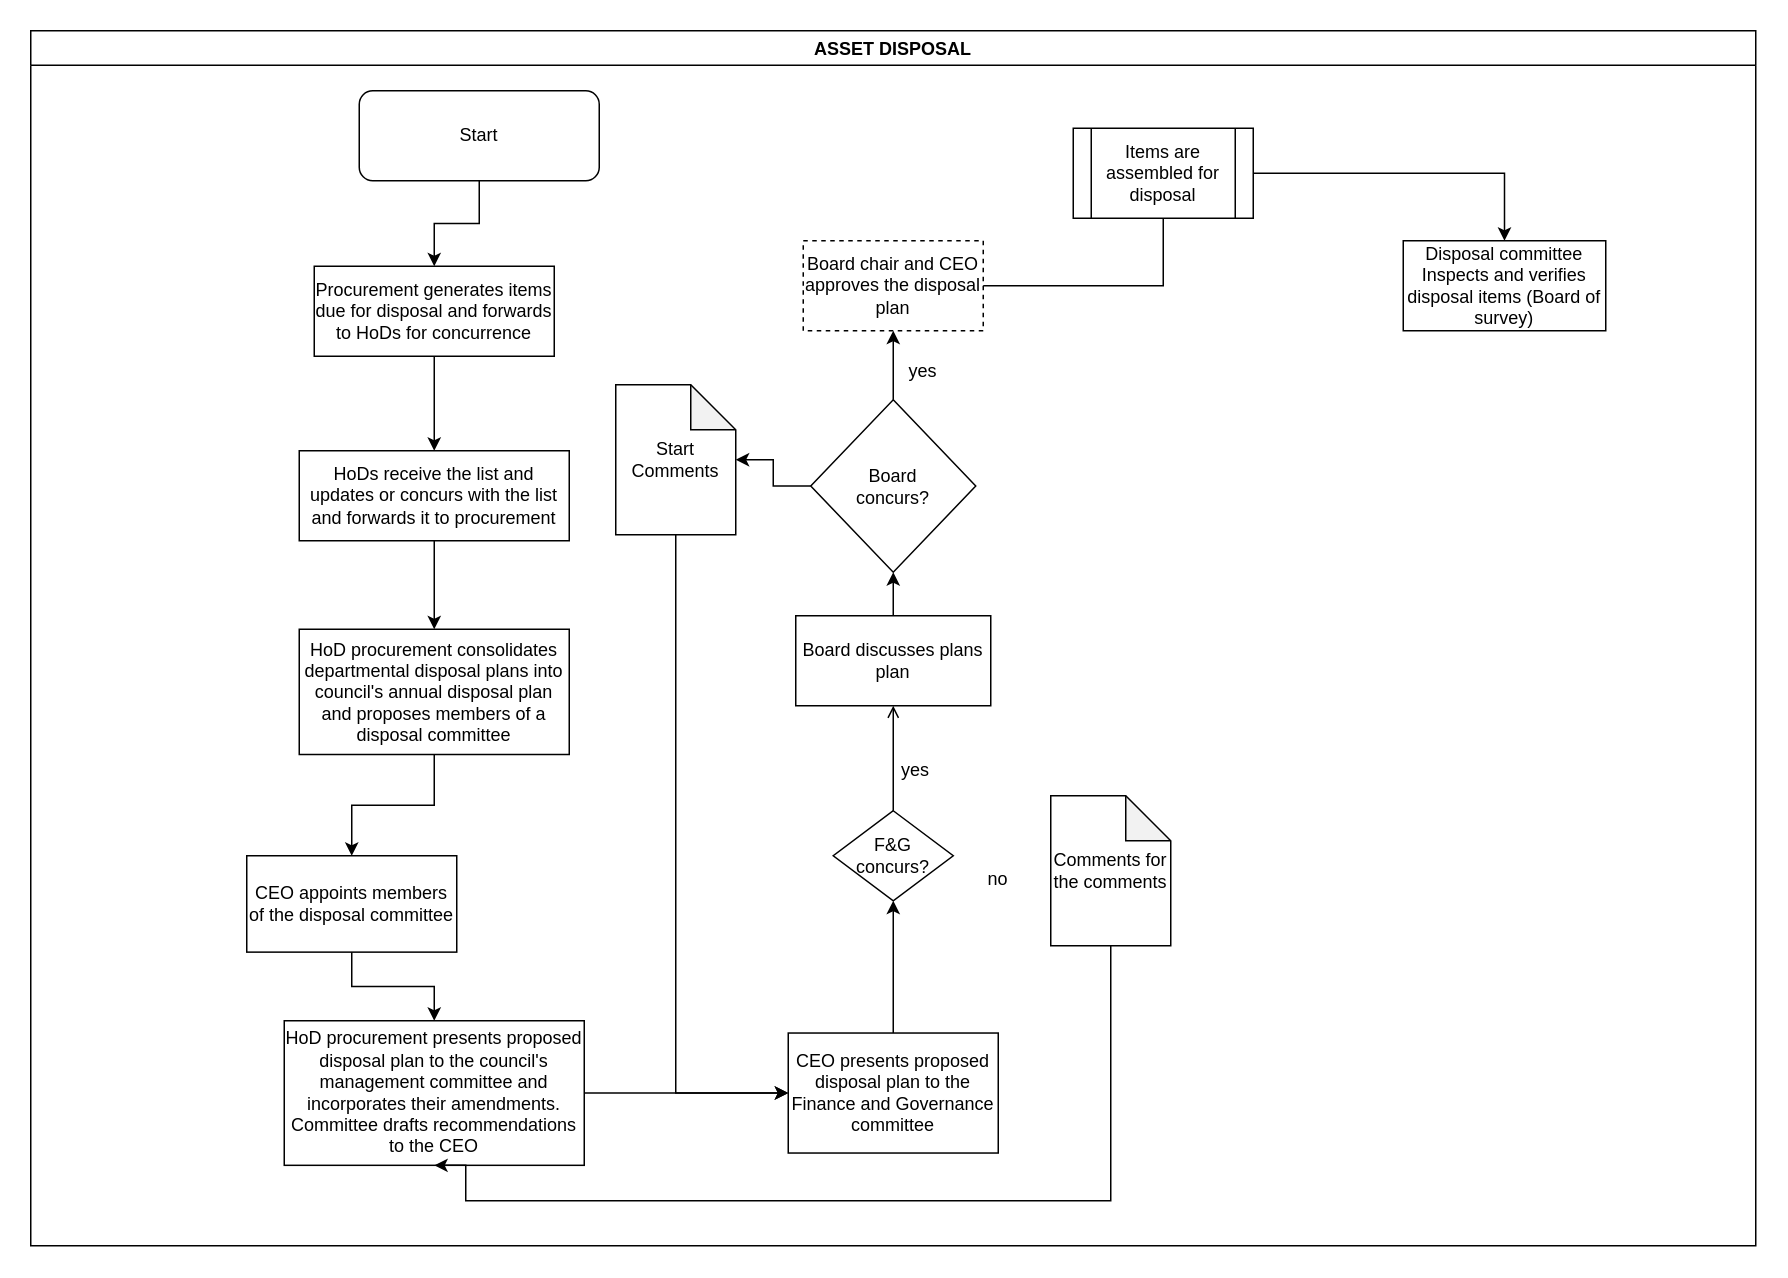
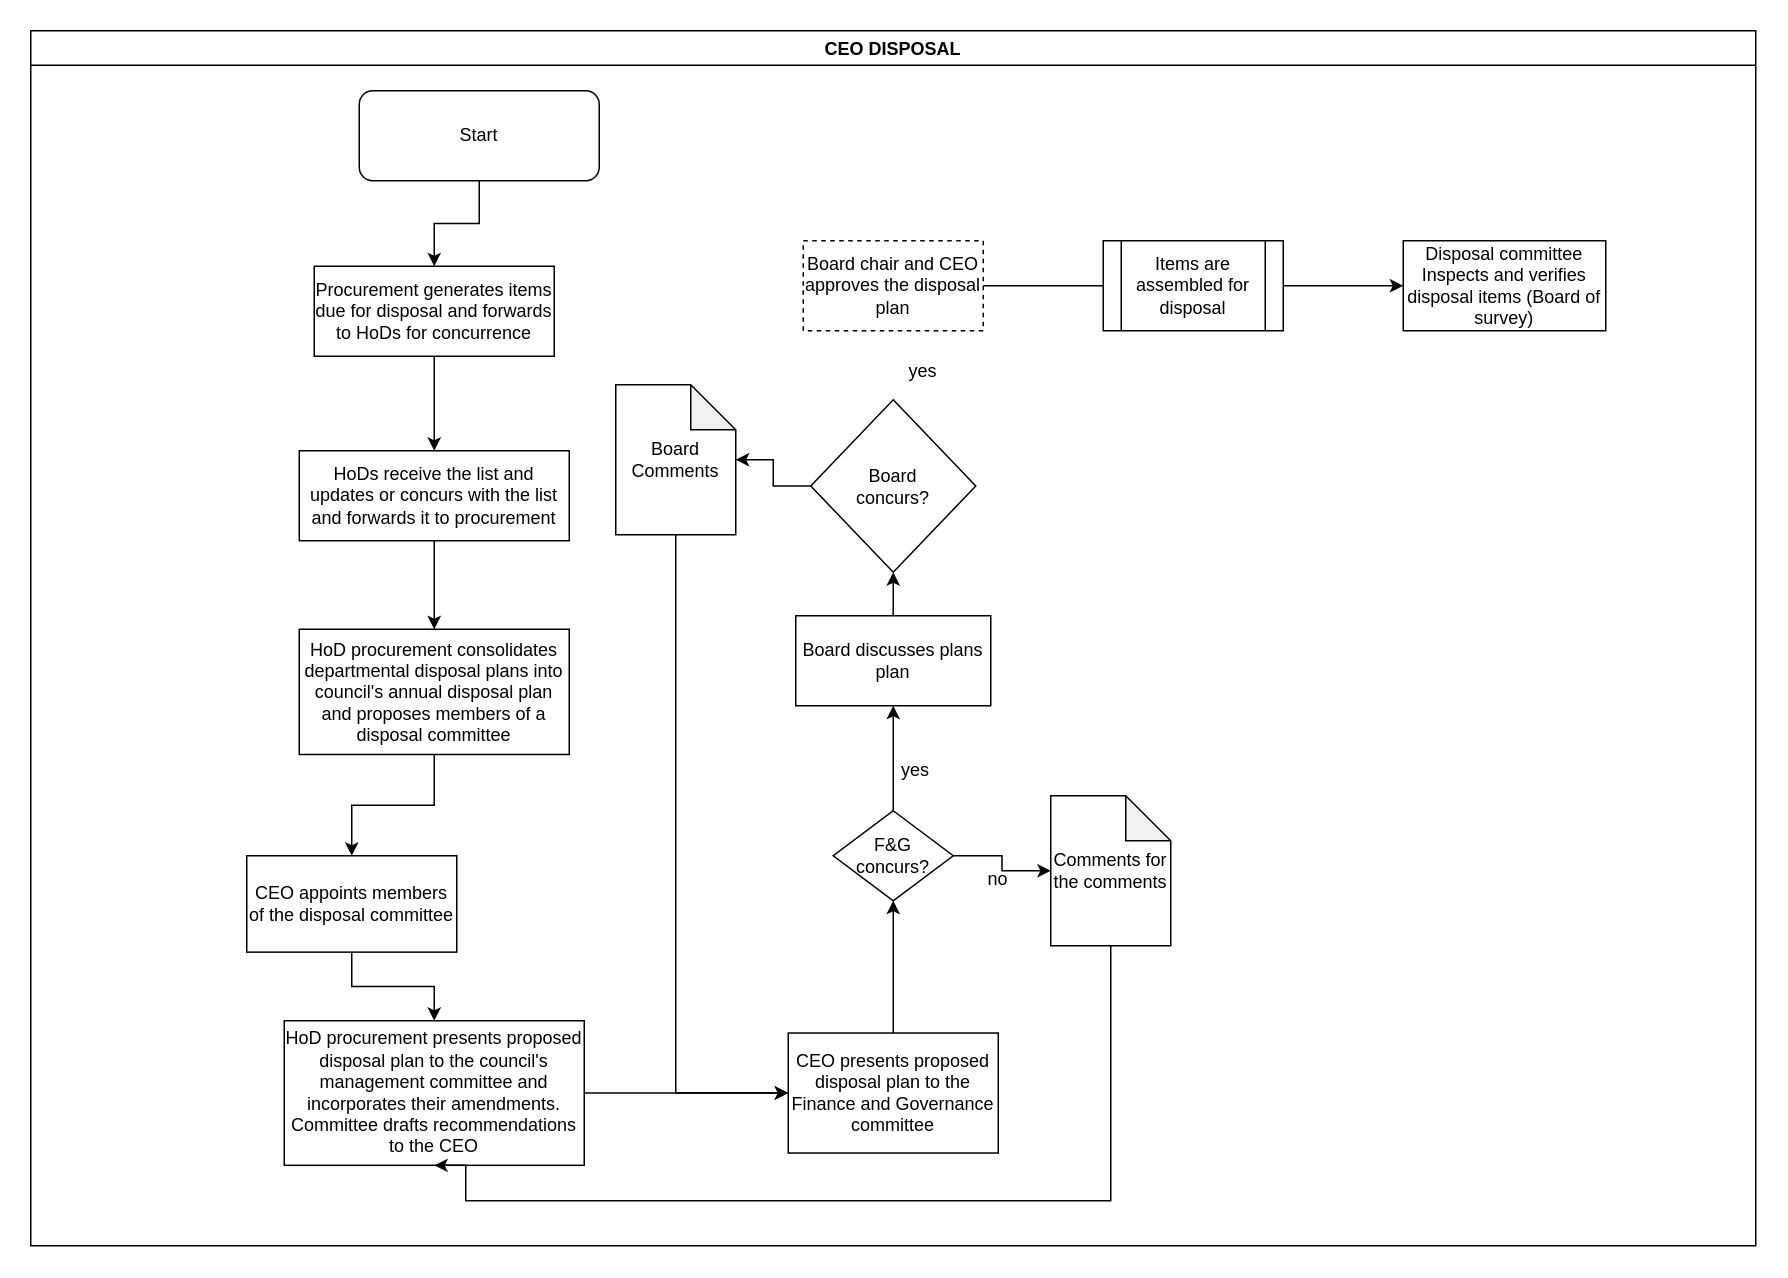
- <mxCell id="2" value="ASSET DISPOSAL" style="swimlane;startSize=23;" vertex="1" parent="1"><mxGeometry x="20" y="20" width="1150" height="810" as="geometry" /></mxCell>
+ <mxCell id="2" value="CEO DISPOSAL" style="swimlane;startSize=23;" vertex="1" parent="1"><mxGeometry x="20" y="20" width="1150" height="810" as="geometry" /></mxCell>
- <mxCell id="34" value="Items are assembled for disposal" style="shape=process;whiteSpace=wrap;html=1;backgroundOutline=1;" vertex="1" parent="1"><mxGeometry x="715" y="85" width="120" height="60" as="geometry" /></mxCell>
+ <mxCell id="34" value="Items are assembled for disposal" style="shape=process;whiteSpace=wrap;html=1;backgroundOutline=1;" vertex="1" parent="1"><mxGeometry x="735" y="160" width="120" height="60" as="geometry" /></mxCell>
- <mxCell id="29" value="" style="edgeStyle=orthogonalEdgeStyle;rounded=0;orthogonalLoop=1;jettySize=auto;html=1;" edge="1" parent="1" source="31" target="20"><mxGeometry relative="1" as="geometry" /></mxCell>
- <mxCell id="22" value="Start Comments" style="shape=note;whiteSpace=wrap;html=1;backgroundOutline=1;darkOpacity=0.05;" vertex="1" parent="2"><mxGeometry x="390" y="236" width="80" height="100" as="geometry" /></mxCell>
+ <mxCell id="22" value="Board Comments" style="shape=note;whiteSpace=wrap;html=1;backgroundOutline=1;darkOpacity=0.05;" vertex="1" parent="2"><mxGeometry x="390" y="236" width="80" height="100" as="geometry" /></mxCell>
- <mxCell id="16" value="" style="edgeStyle=orthogonalEdgeStyle;rounded=0;orthogonalLoop=1;jettySize=auto;html=1;endArrow=open;" edge="1" parent="2" source="13" target="15"><mxGeometry relative="1" as="geometry" /></mxCell>
+ <mxCell id="16" value="" style="edgeStyle=orthogonalEdgeStyle;rounded=0;orthogonalLoop=1;jettySize=auto;html=1;" edge="1" parent="2" source="13" target="15"><mxGeometry relative="1" as="geometry" /></mxCell>
+ <mxCell id="19" value="" style="edgeStyle=orthogonalEdgeStyle;rounded=0;orthogonalLoop=1;jettySize=auto;html=1;entryX=0;entryY=0.5;entryDx=0;entryDy=0;entryPerimeter=0;" edge="1" parent="2" source="13" target="18"><mxGeometry relative="1" as="geometry"><mxPoint x="675" y="560" as="targetPoint" /></mxGeometry></mxCell>
